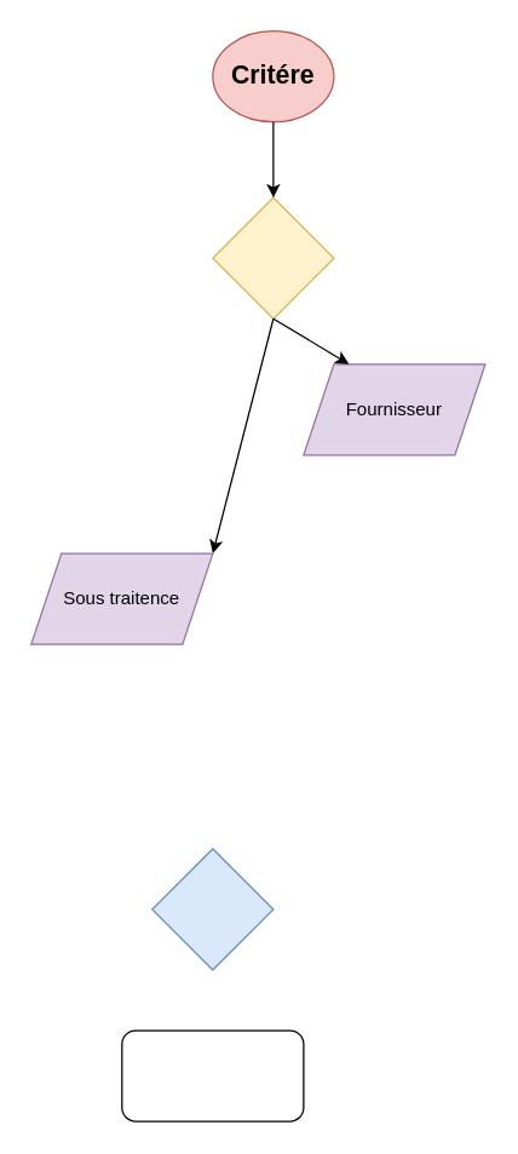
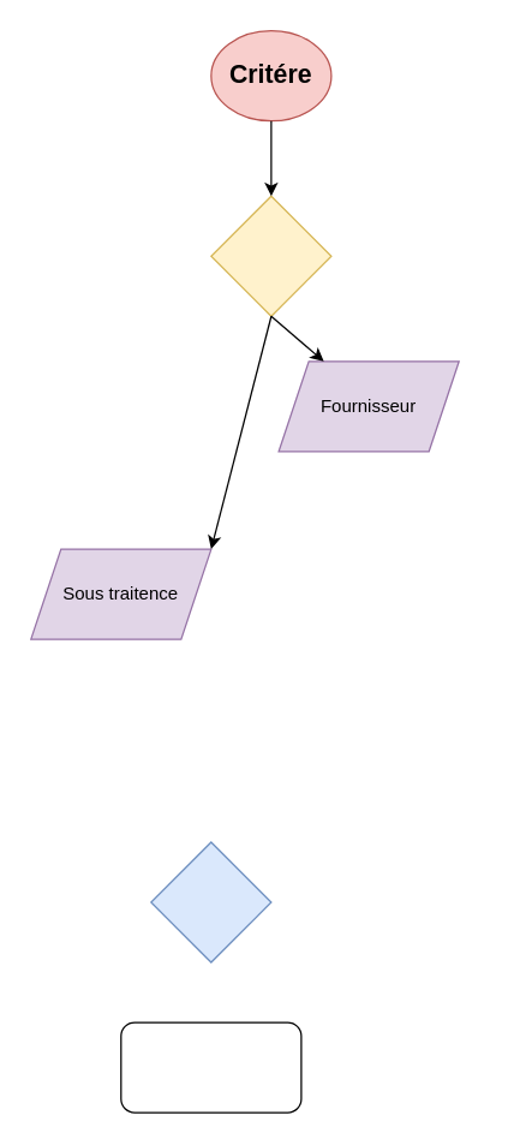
- <mxCell id="7" value="Fournisseur" style="shape=parallelogram;perimeter=parallelogramPerimeter;whiteSpace=wrap;html=1;fixedSize=1;fillColor=#e1d5e7;strokeColor=#9673a6;" vertex="1" parent="1"><mxGeometry x="200" y="240" width="120" height="60" as="geometry" /></mxCell>
+ <mxCell id="7" value="Fournisseur" style="shape=parallelogram;perimeter=parallelogramPerimeter;whiteSpace=wrap;html=1;fixedSize=1;fillColor=#e1d5e7;strokeColor=#9673a6;" vertex="1" parent="1"><mxGeometry x="185" y="240" width="120" height="60" as="geometry" /></mxCell>
